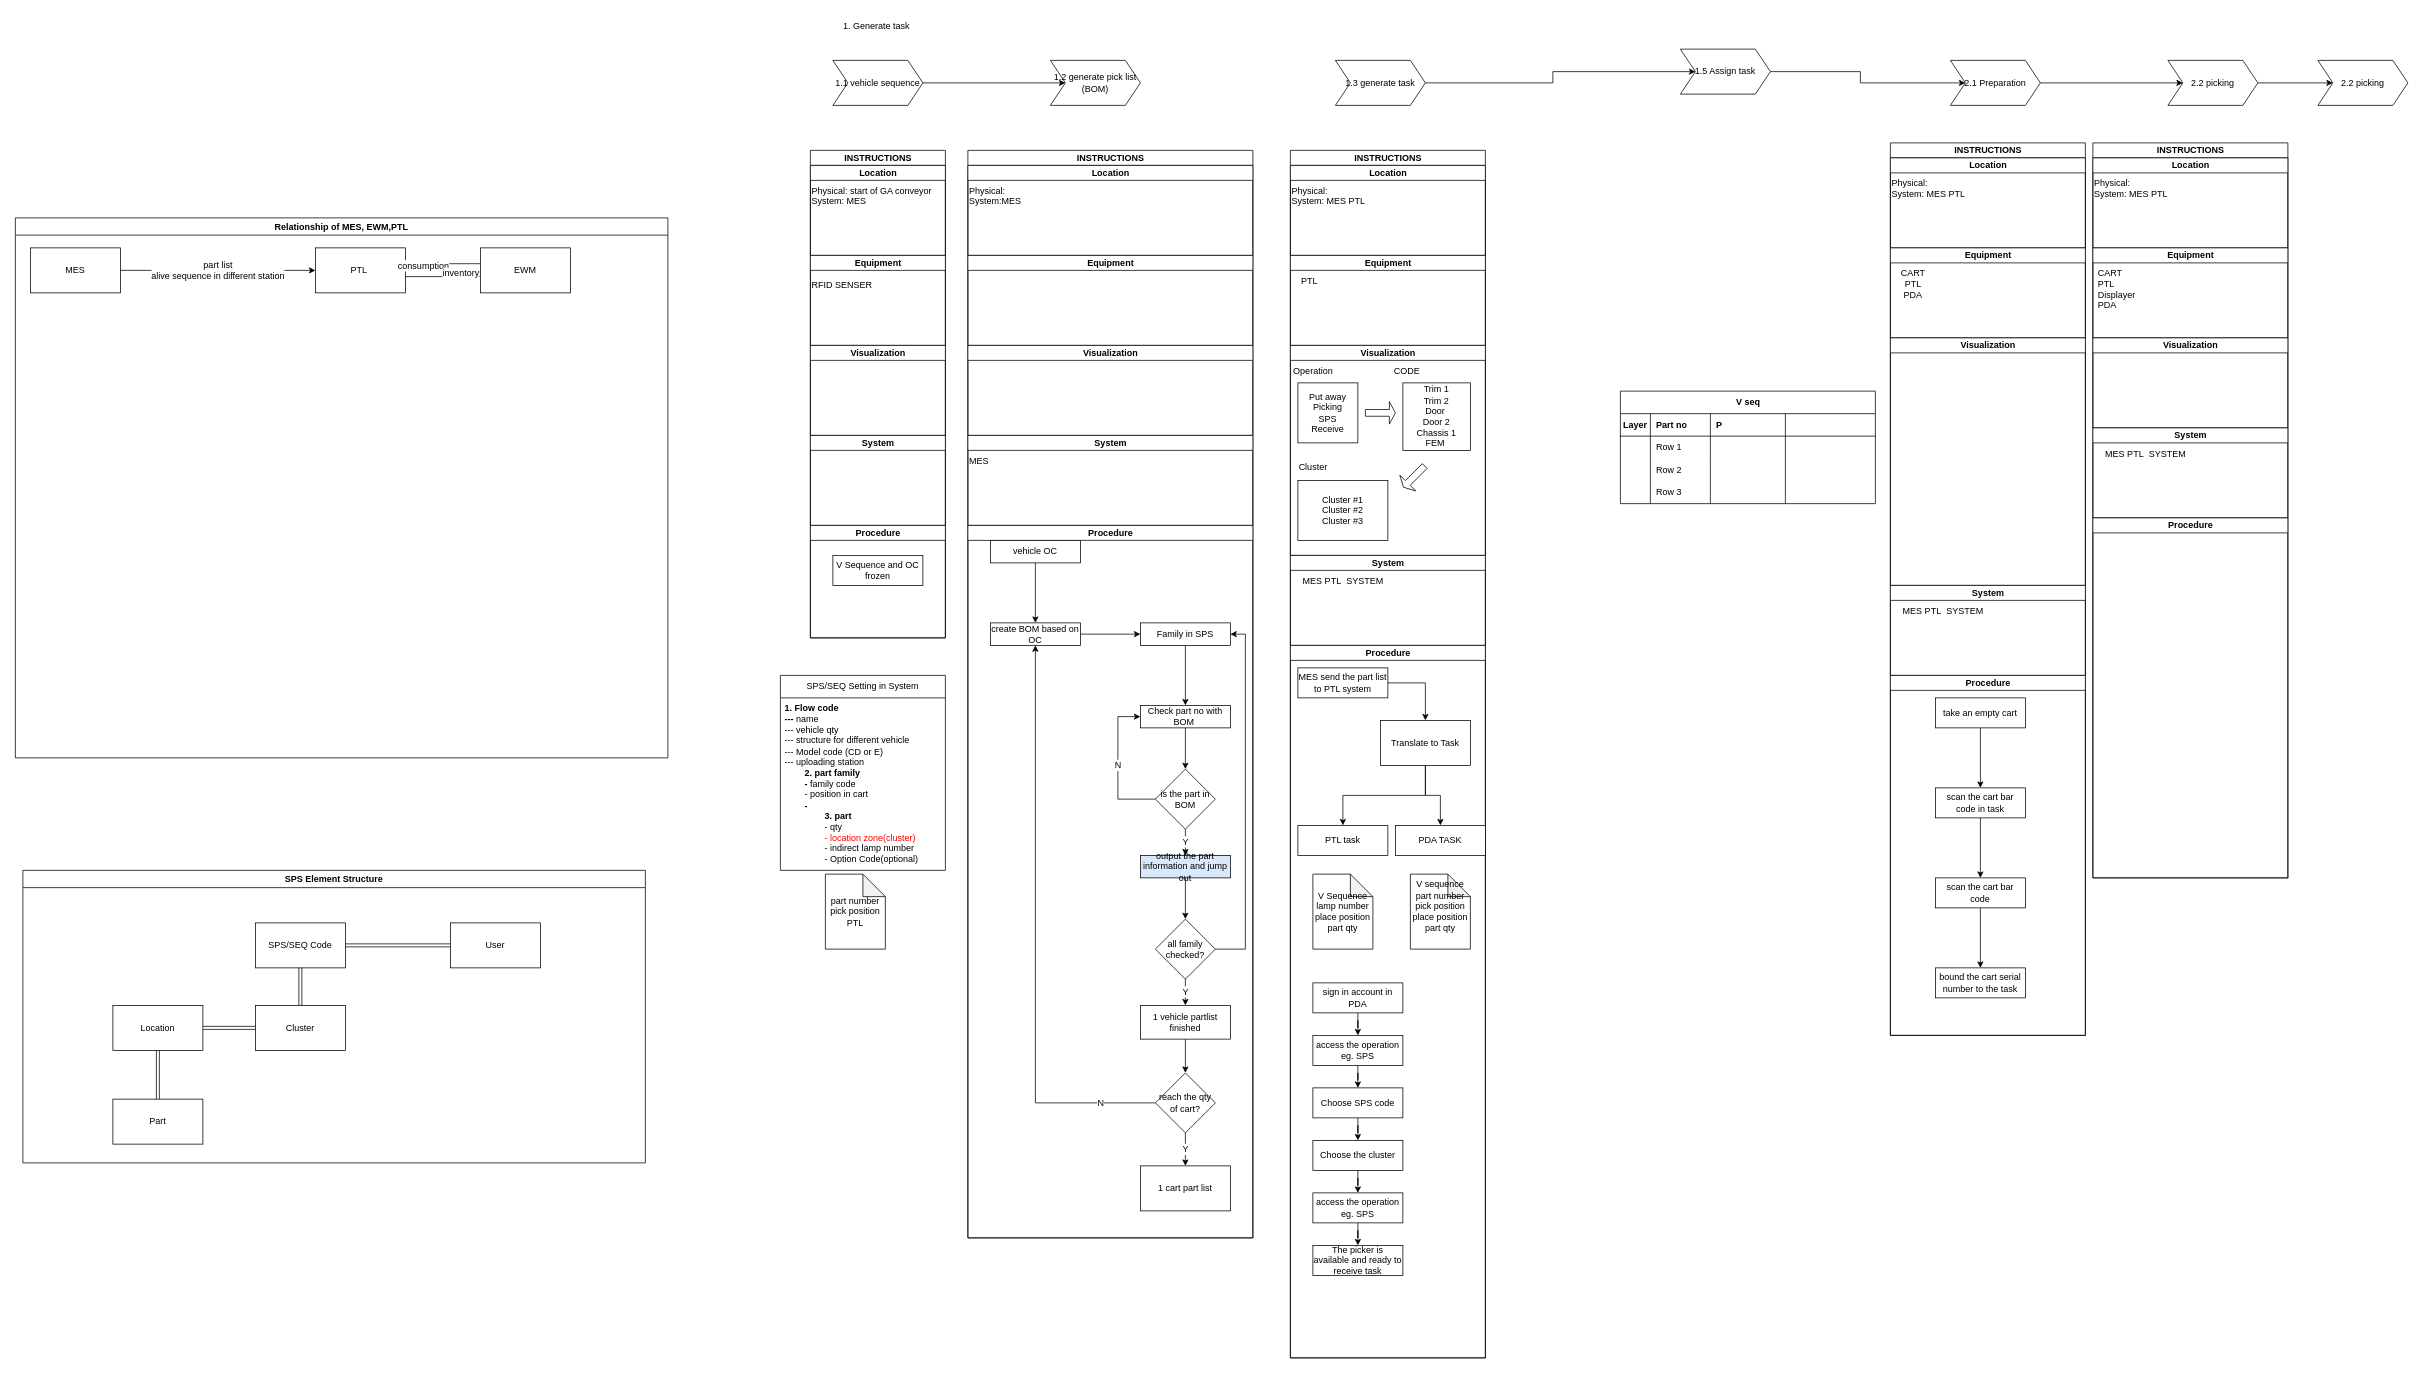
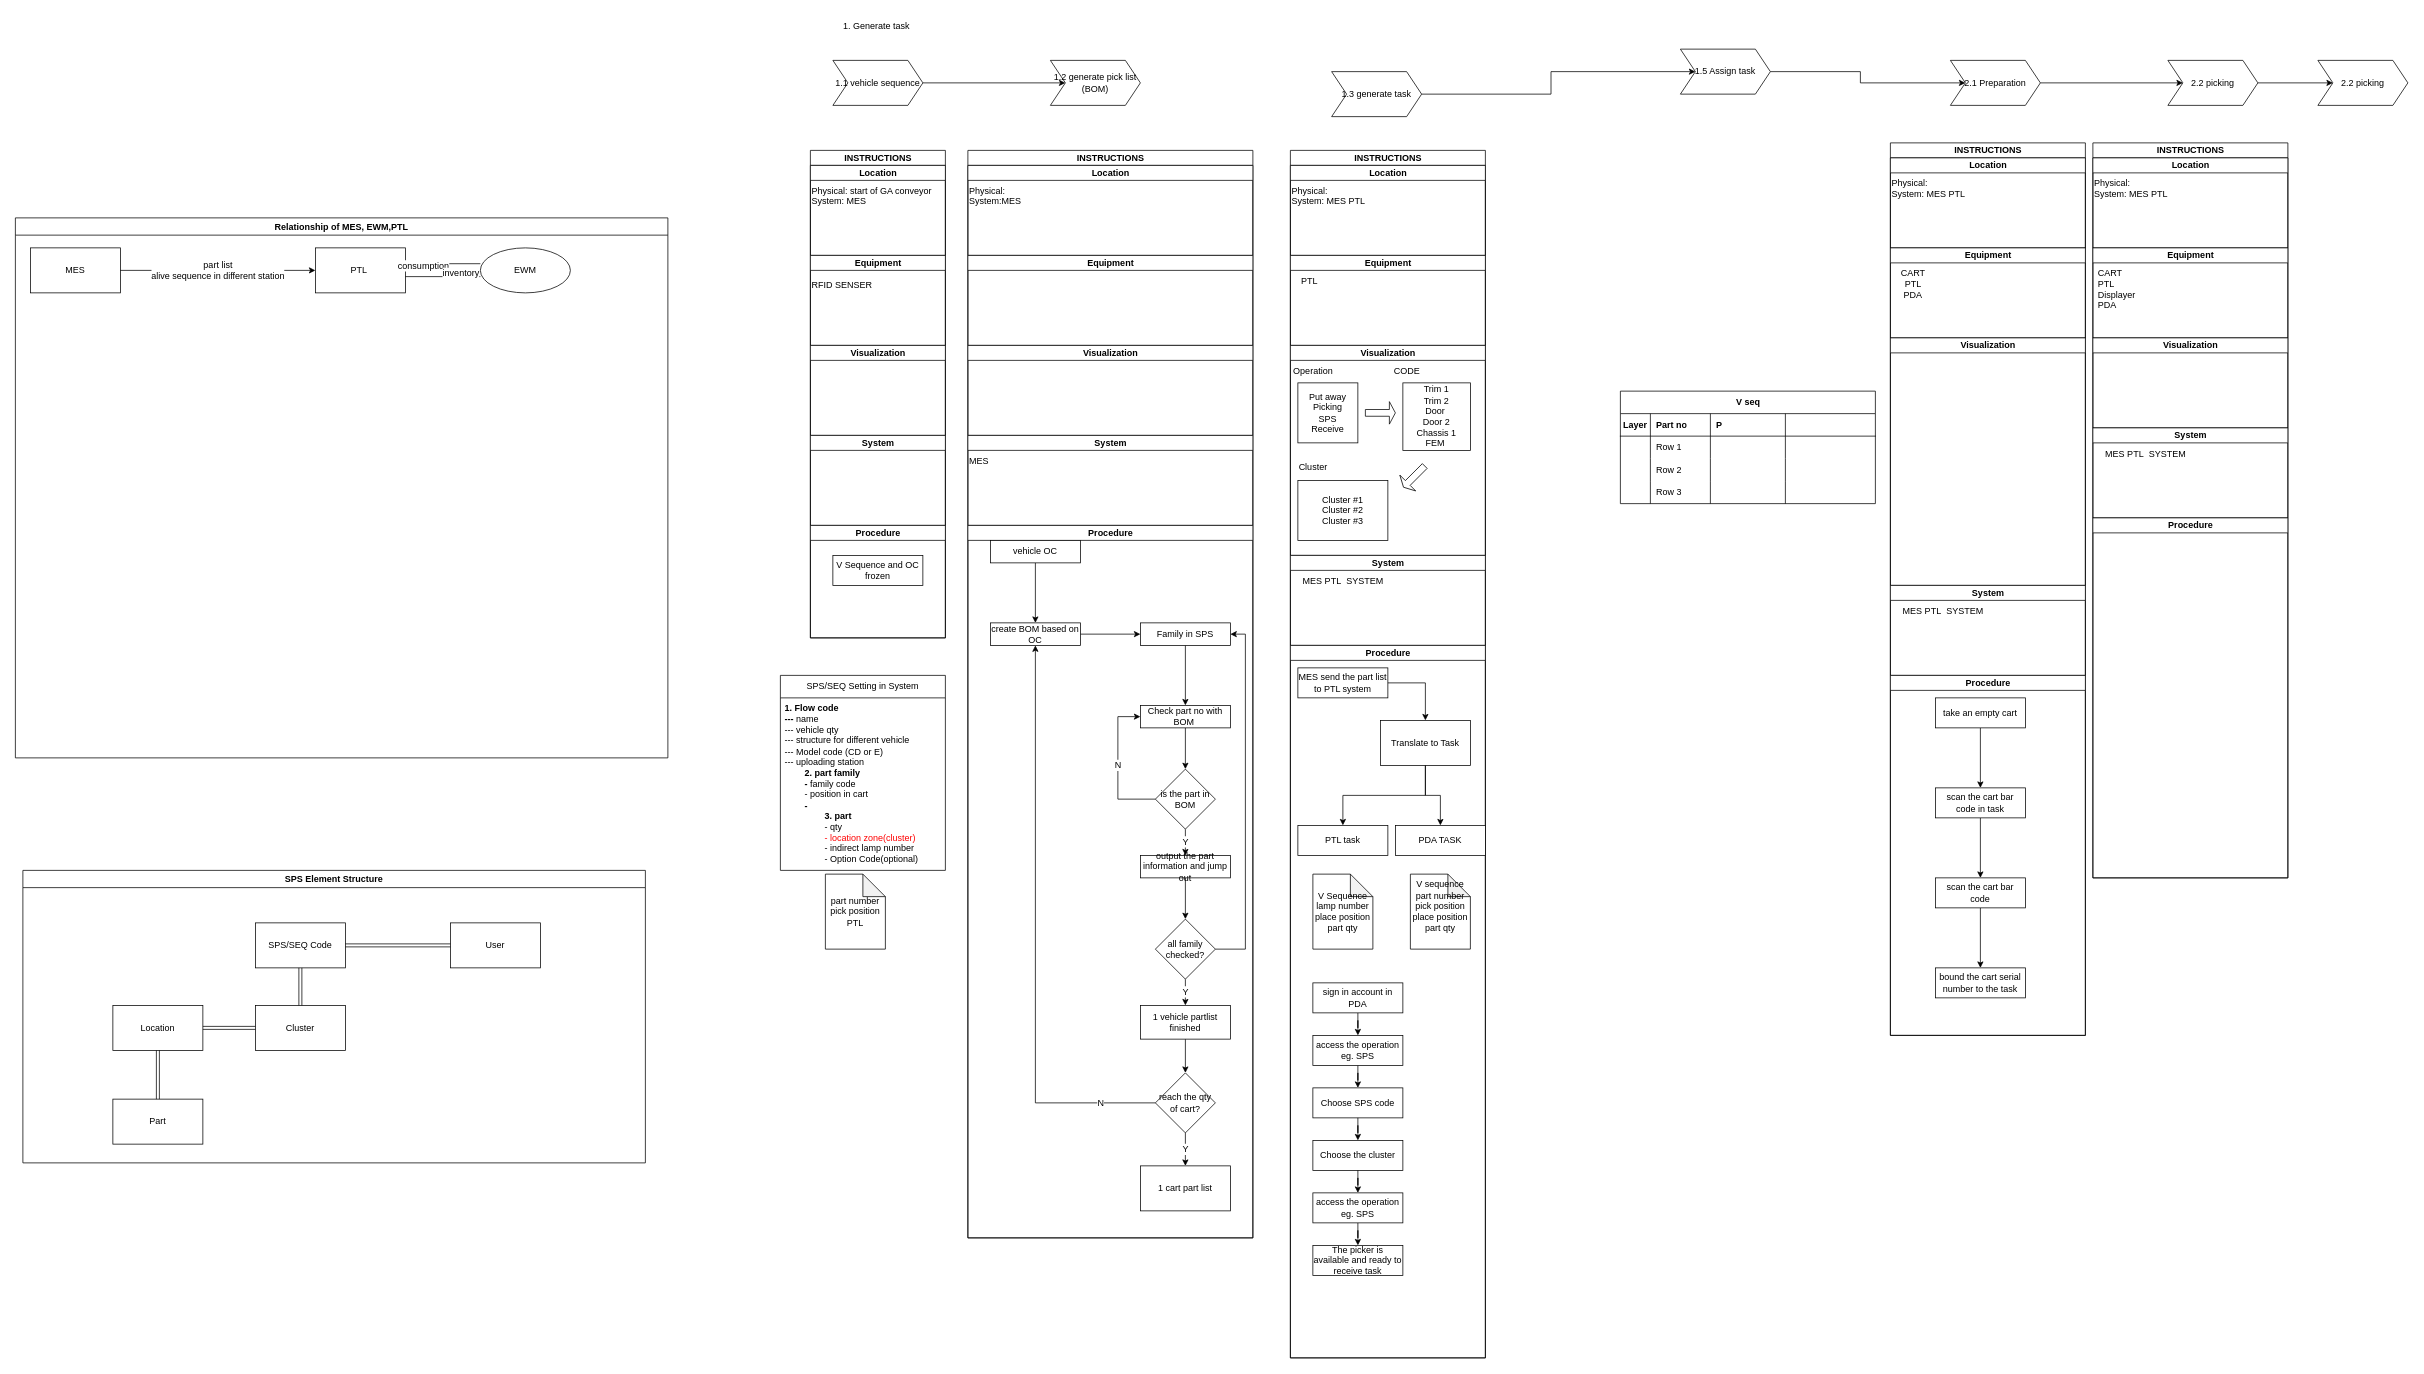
- <mxCell id="44" value="1.3 generate task" style="shape=step;perimeter=stepPerimeter;whiteSpace=wrap;html=1;fixedSize=1;" parent="1" vertex="1"><mxGeometry x="1780" y="80" width="120" height="60" as="geometry" /></mxCell>
+ <mxCell id="44" value="1.3 generate task" style="shape=step;perimeter=stepPerimeter;whiteSpace=wrap;html=1;fixedSize=1;" parent="1" vertex="1"><mxGeometry x="1775" y="95" width="120" height="60" as="geometry" /></mxCell>
- <mxCell id="142" value="EWM" style="whiteSpace=wrap;html=1;shadow=0;strokeColor=default;align=center;verticalAlign=middle;fontFamily=Helvetica;fontSize=12;fontColor=default;fillColor=default;" vertex="1" parent="139"><mxGeometry x="620" y="40" width="120" height="60" as="geometry" /></mxCell>
+ <mxCell id="142" value="EWM" style="ellipse;whiteSpace=wrap;html=1;shadow=0;strokeColor=default;align=center;verticalAlign=middle;fontFamily=Helvetica;fontSize=12;fontColor=default;fillColor=default;" vertex="1" parent="139"><mxGeometry x="620" y="40" width="120" height="60" as="geometry" /></mxCell>
- <mxCell id="33" value="output the part information and jump out" style="whiteSpace=wrap;html=1;fillColor=#dae8fc;" parent="21" vertex="1"><mxGeometry x="230" y="440" width="120" height="30" as="geometry" /></mxCell>
+ <mxCell id="33" value="output the part information and jump out" style="whiteSpace=wrap;html=1;" parent="21" vertex="1"><mxGeometry x="230" y="440" width="120" height="30" as="geometry" /></mxCell>
